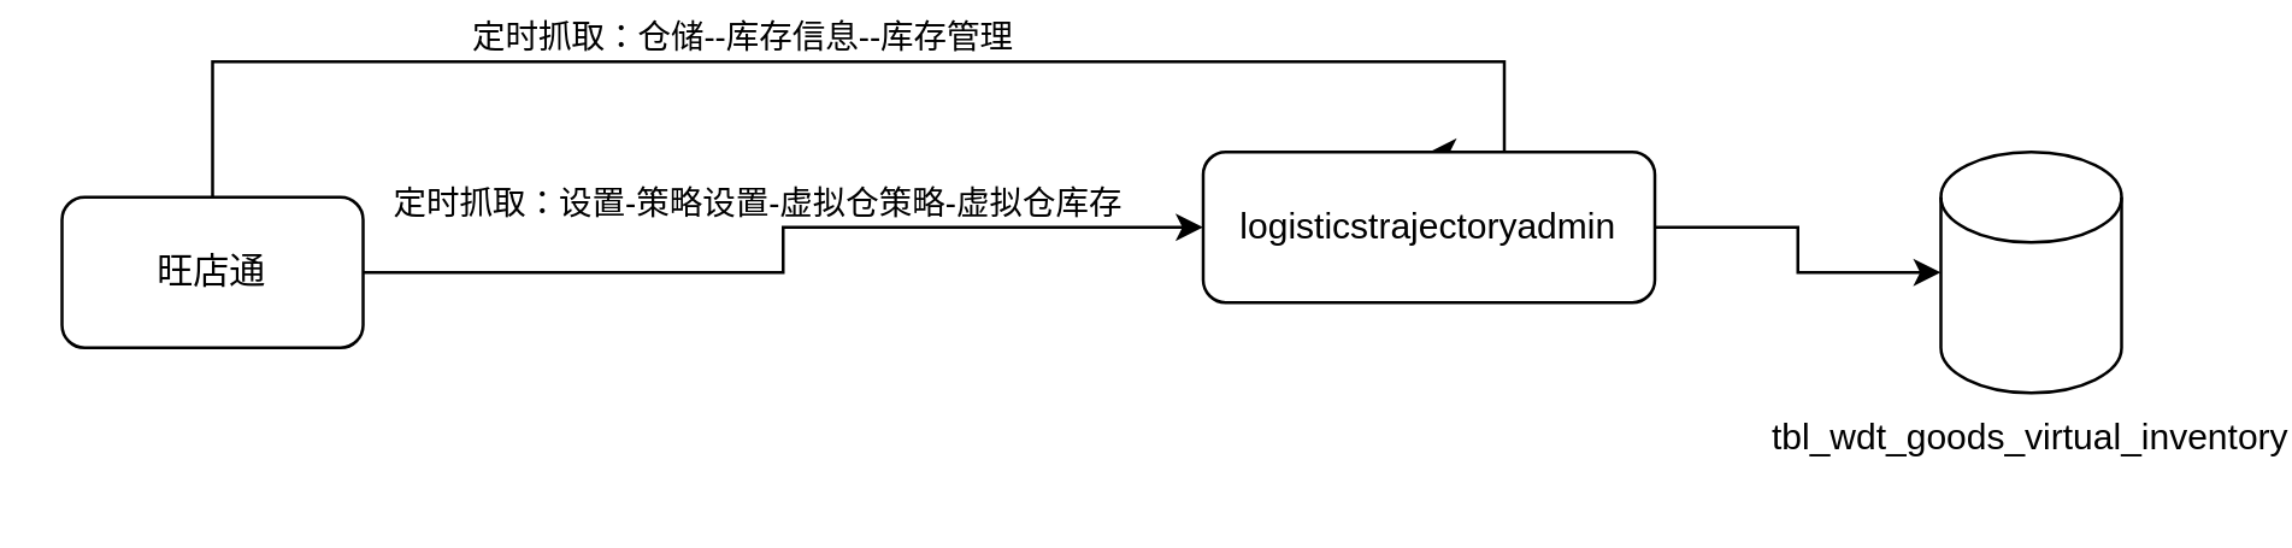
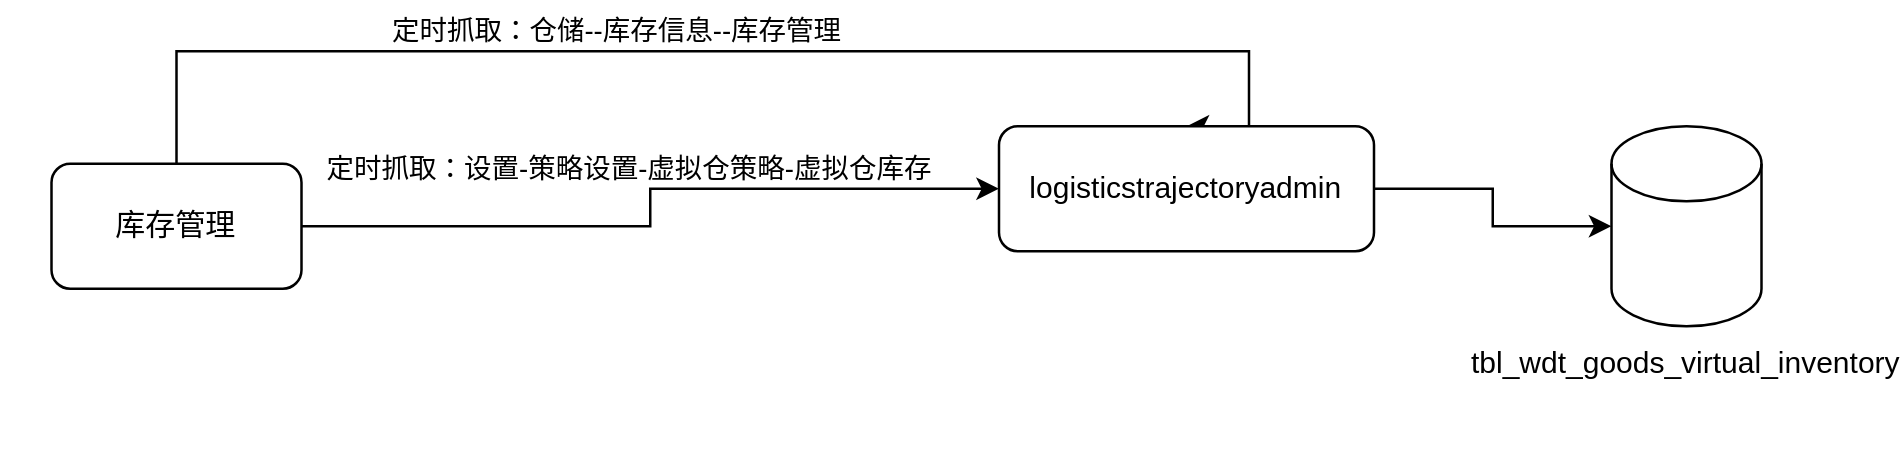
- <mxCell id="8" value="旺店通" style="rounded=1;whiteSpace=wrap;html=1;" vertex="1" parent="1"><mxGeometry x="20" y="65" width="100" height="50" as="geometry" /></mxCell>
+ <mxCell id="8" value="库存管理" style="rounded=1;whiteSpace=wrap;html=1;" vertex="1" parent="1"><mxGeometry x="20" y="65" width="100" height="50" as="geometry" /></mxCell>
